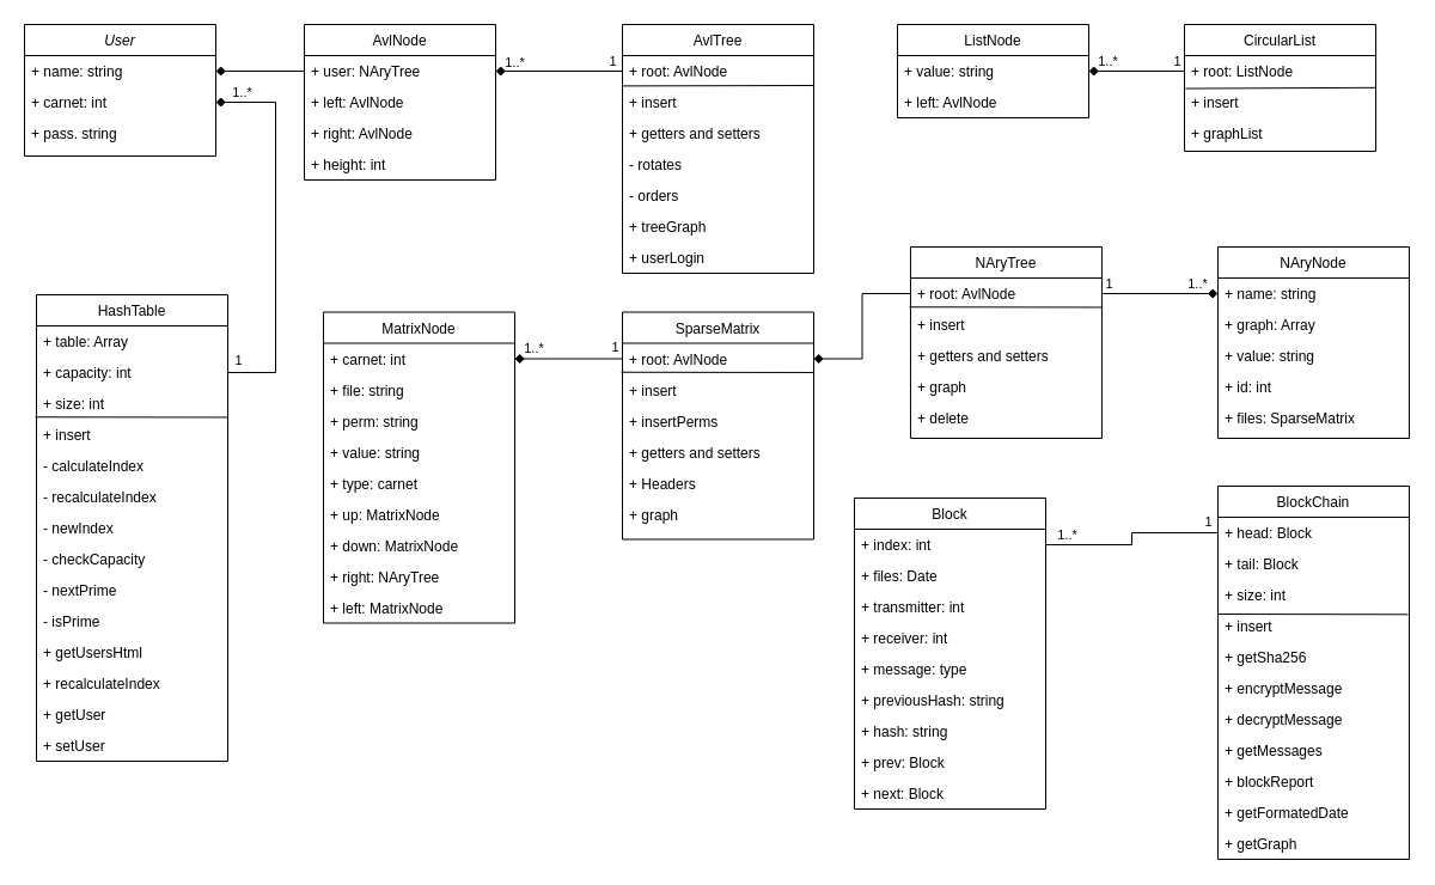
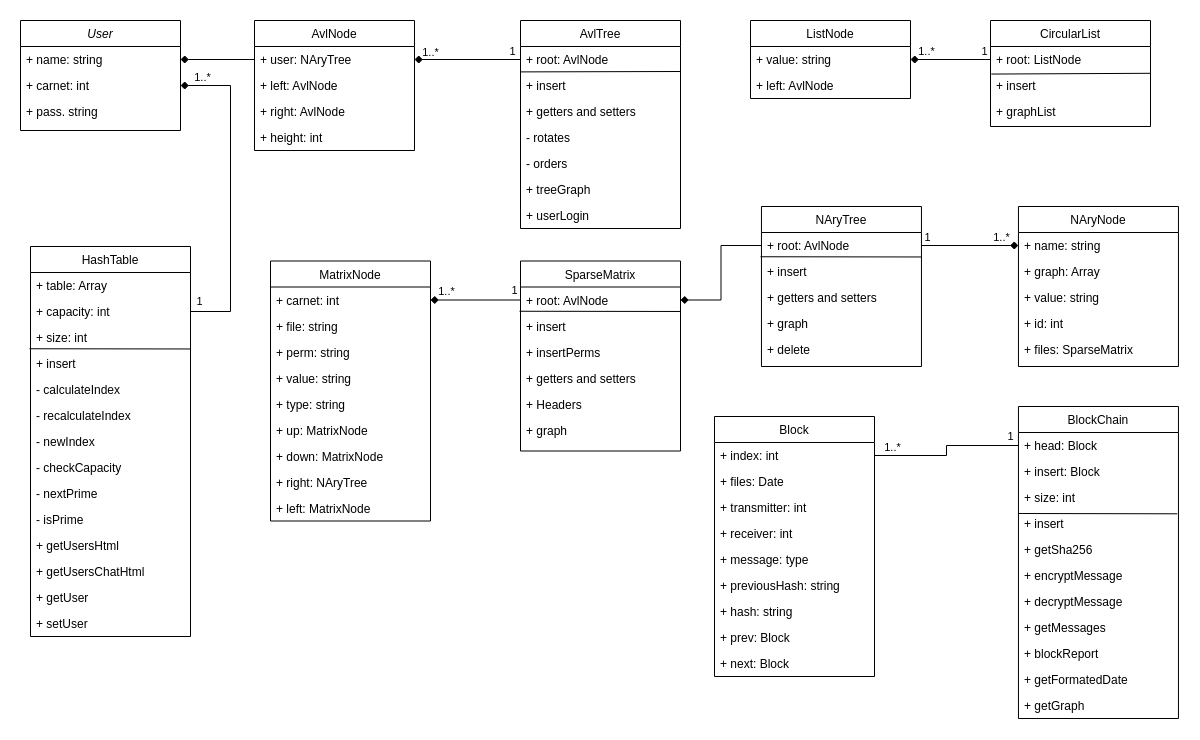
- <mxCell id="54" value="+ type: carnet" style="text;align=left;verticalAlign=top;spacingLeft=4;spacingRight=4;overflow=hidden;rotatable=0;points=[[0,0.5],[1,0.5]];portConstraint=eastwest;rounded=0;shadow=0;html=0;" vertex="1" parent="49"><mxGeometry y="130" width="160" height="26" as="geometry" /></mxCell>
+ <mxCell id="54" value="+ type: string" style="text;align=left;verticalAlign=top;spacingLeft=4;spacingRight=4;overflow=hidden;rotatable=0;points=[[0,0.5],[1,0.5]];portConstraint=eastwest;rounded=0;shadow=0;html=0;" vertex="1" parent="49"><mxGeometry y="130" width="160" height="26" as="geometry" /></mxCell>
- <mxCell id="85" value="+ tail: Block" style="text;align=left;verticalAlign=top;spacingLeft=4;spacingRight=4;overflow=hidden;rotatable=0;points=[[0,0.5],[1,0.5]];portConstraint=eastwest;rounded=0;shadow=0;html=0;" vertex="1" parent="83"><mxGeometry y="52" width="160" height="26" as="geometry" /></mxCell>
+ <mxCell id="85" value="+ insert: Block" style="text;align=left;verticalAlign=top;spacingLeft=4;spacingRight=4;overflow=hidden;rotatable=0;points=[[0,0.5],[1,0.5]];portConstraint=eastwest;rounded=0;shadow=0;html=0;" vertex="1" parent="83"><mxGeometry y="52" width="160" height="26" as="geometry" /></mxCell>
- <mxCell id="111" value="+ recalculateIndex" style="text;align=left;verticalAlign=top;spacingLeft=4;spacingRight=4;overflow=hidden;rotatable=0;points=[[0,0.5],[1,0.5]];portConstraint=eastwest;rounded=0;shadow=0;html=0;" vertex="1" parent="99"><mxGeometry y="312" width="160" height="26" as="geometry" /></mxCell>
+ <mxCell id="111" value="+ getUsersChatHtml" style="text;align=left;verticalAlign=top;spacingLeft=4;spacingRight=4;overflow=hidden;rotatable=0;points=[[0,0.5],[1,0.5]];portConstraint=eastwest;rounded=0;shadow=0;html=0;" vertex="1" parent="99"><mxGeometry y="312" width="160" height="26" as="geometry" /></mxCell>
